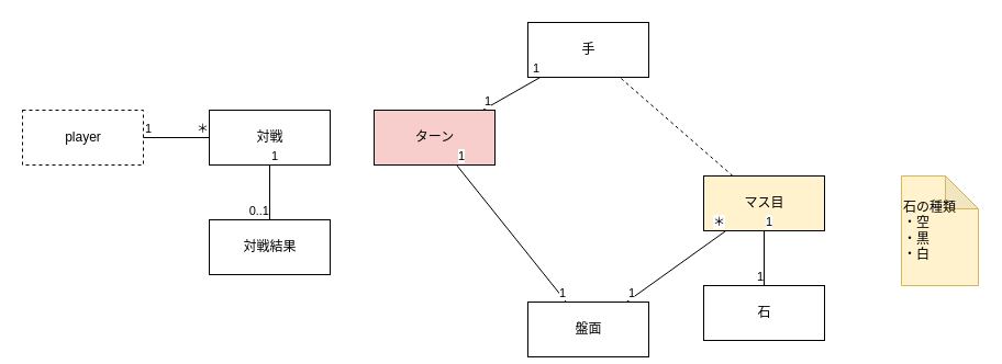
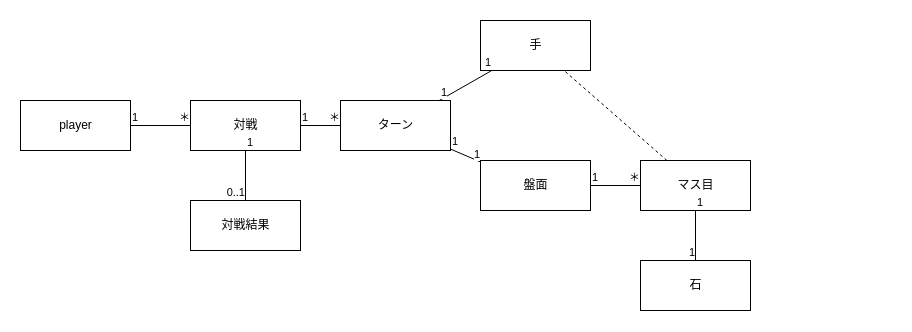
- <mxCell id="4" value="player" style="html=1;dashed=1;" vertex="1" parent="1"><mxGeometry x="20" y="100" width="110" height="50" as="geometry" /></mxCell>
+ <mxCell id="4" value="player" style="html=1;" vertex="1" parent="1"><mxGeometry x="20" y="100" width="110" height="50" as="geometry" /></mxCell>
+ <mxCell id="20" value="" style="endArrow=none;html=1;strokeColor=default;" edge="1" parent="1" source="2" target="9"><mxGeometry relative="1" as="geometry"><mxPoint x="100" y="200" as="sourcePoint" /><mxPoint x="160" y="200" as="targetPoint" /></mxGeometry></mxCell>
+ <mxCell id="21" value="1" style="edgeLabel;resizable=0;html=1;align=left;verticalAlign=bottom;fillColor=default;" connectable="0" vertex="1" parent="20"><mxGeometry x="-1" relative="1" as="geometry" /></mxCell>
+ <mxCell id="22" value="＊" style="edgeLabel;resizable=0;html=1;align=right;verticalAlign=bottom;fillColor=default;" connectable="0" vertex="1" parent="20"><mxGeometry x="1" relative="1" as="geometry" /></mxCell>
- <mxCell id="9" value="ターン" style="html=1;fillColor=#f8cecc;" vertex="1" parent="1"><mxGeometry x="340" y="100" width="110" height="50" as="geometry" /></mxCell>
+ <mxCell id="9" value="ターン" style="html=1;" vertex="1" parent="1"><mxGeometry x="340" y="100" width="110" height="50" as="geometry" /></mxCell>
- <mxCell id="7" value="マス目" style="html=1;fillColor=#fff2cc;" vertex="1" parent="1"><mxGeometry x="640" y="160" width="110" height="50" as="geometry" /></mxCell>
+ <mxCell id="7" value="マス目" style="html=1;" vertex="1" parent="1"><mxGeometry x="640" y="160" width="110" height="50" as="geometry" /></mxCell>
- <mxCell id="10" value="&lt;span style=&quot;background-color: initial;&quot;&gt;石の種類&lt;/span&gt;&lt;br&gt;&lt;span style=&quot;background-color: initial;&quot;&gt;・空&lt;/span&gt;&lt;br&gt;&lt;span style=&quot;background-color: initial;&quot;&gt;・黒&lt;/span&gt;&lt;br&gt;&lt;span style=&quot;background-color: initial;&quot;&gt;・白&lt;/span&gt;" style="shape=note;whiteSpace=wrap;html=1;backgroundOutline=1;darkOpacity=0.05;fillColor=#fff2cc;strokeColor=#d6b656;align=left;" vertex="1" parent="1"><mxGeometry x="820" y="160" width="70" height="100" as="geometry" /></mxCell>
- <mxCell id="6" value="盤面" style="html=1;" vertex="1" parent="1"><mxGeometry x="480" y="275" width="110" height="50" as="geometry" /></mxCell>
+ <mxCell id="6" value="盤面" style="html=1;" vertex="1" parent="1"><mxGeometry x="480" y="160" width="110" height="50" as="geometry" /></mxCell>
